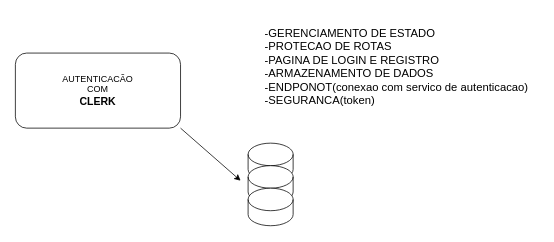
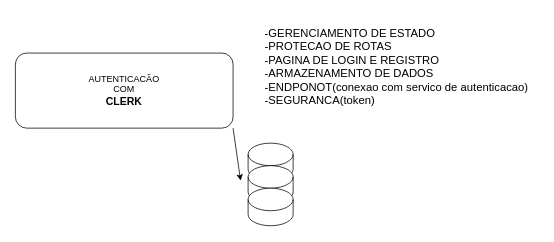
- <mxCell id="3" value="AUTENTICACÃO&lt;br&gt;COM&lt;br&gt;&lt;b&gt;&lt;font style=&quot;font-size: 14px;&quot;&gt;CLERK&lt;/font&gt;&lt;/b&gt;" style="rounded=1;whiteSpace=wrap;html=1;" vertex="1" parent="1"><mxGeometry x="20" y="70" width="220" height="100" as="geometry" /></mxCell>
+ <mxCell id="3" value="AUTENTICACÃO&lt;br&gt;COM&lt;br&gt;&lt;b&gt;&lt;font style=&quot;font-size: 14px;&quot;&gt;CLERK&lt;/font&gt;&lt;/b&gt;" style="rounded=1;whiteSpace=wrap;html=1;" vertex="1" parent="1"><mxGeometry x="20" y="70" width="290" height="100" as="geometry" /></mxCell>
